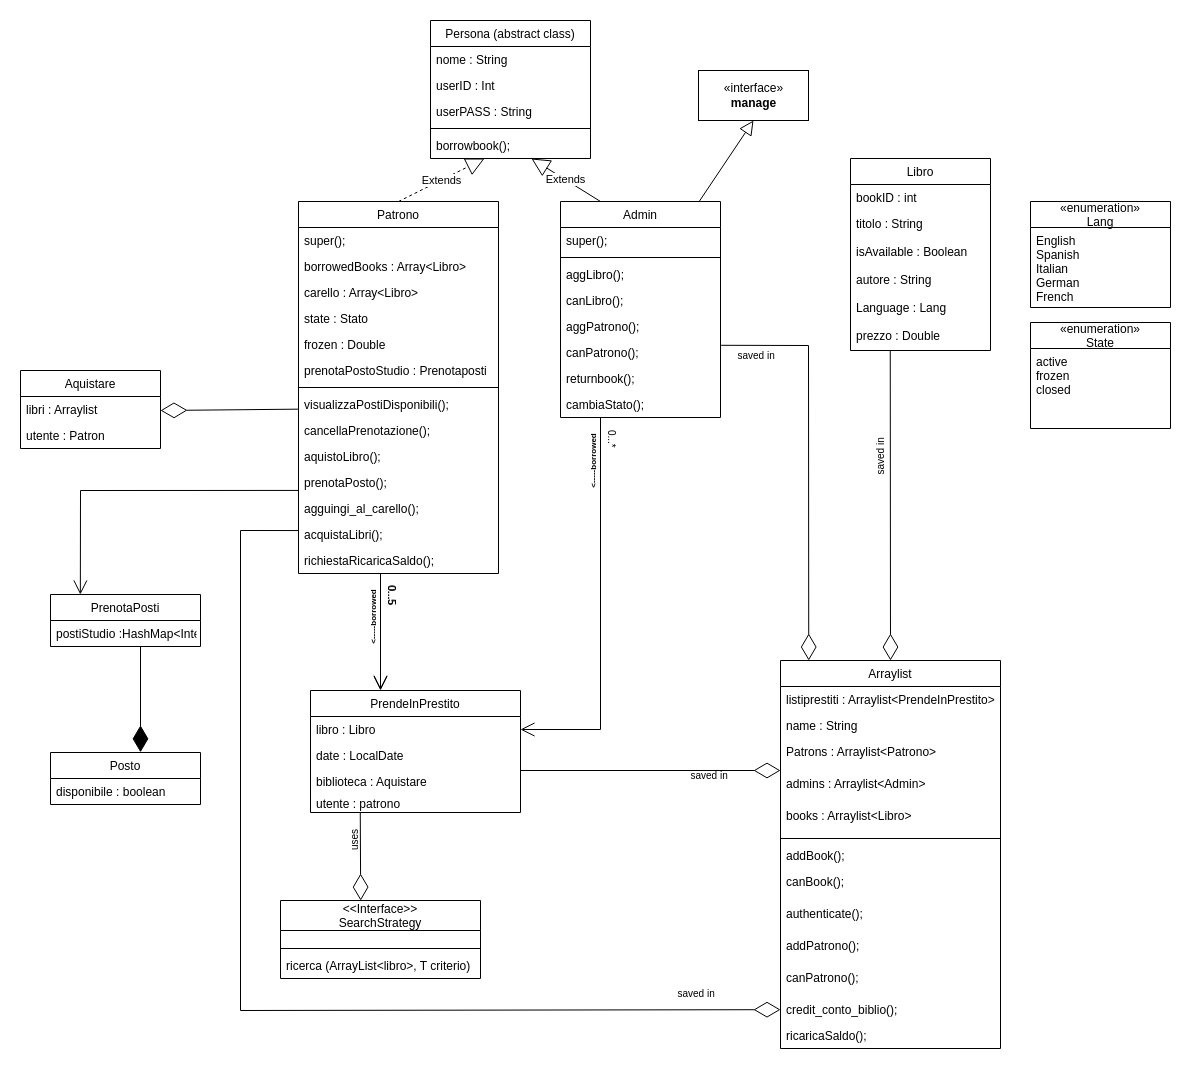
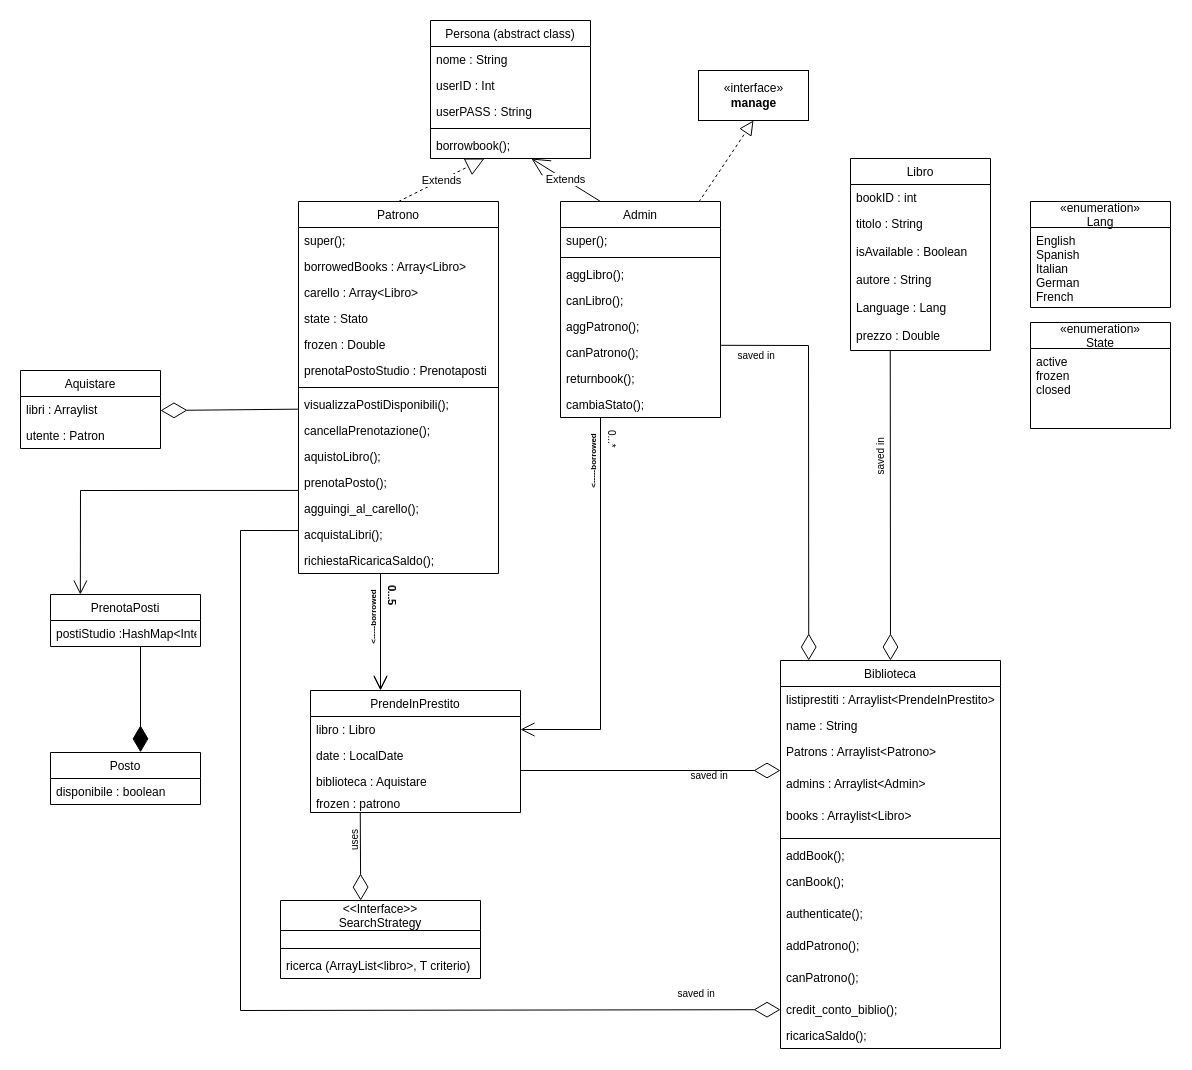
- <mxCell id="68" value="" style="endArrow=block;dashed=0;endFill=0;endSize=12;html=1;rounded=0;entryX=0.5;entryY=1;entryDx=0;entryDy=0;exitX=0.865;exitY=0.002;exitDx=0;exitDy=0;exitPerimeter=0;" parent="1" source="23" target="58" edge="1"><mxGeometry width="160" relative="1" as="geometry"><mxPoint x="700" y="220" as="sourcePoint" /><mxPoint x="890" y="350" as="targetPoint" /></mxGeometry></mxCell>
+ <mxCell id="68" value="" style="endArrow=block;dashed=1;endFill=0;endSize=12;html=1;rounded=0;entryX=0.5;entryY=1;entryDx=0;entryDy=0;exitX=0.865;exitY=0.002;exitDx=0;exitDy=0;exitPerimeter=0;" parent="1" source="23" target="58" edge="1"><mxGeometry width="160" relative="1" as="geometry"><mxPoint x="700" y="220" as="sourcePoint" /><mxPoint x="890" y="350" as="targetPoint" /></mxGeometry></mxCell>
- <mxCell id="67" value="Extends" style="endArrow=block;endSize=16;endFill=0;html=1;rounded=0;exitX=0.25;exitY=0;exitDx=0;exitDy=0;" parent="1" source="23" target="7" edge="1"><mxGeometry width="160" relative="1" as="geometry"><mxPoint x="550" y="296" as="sourcePoint" /><mxPoint x="570" y="160" as="targetPoint" /></mxGeometry></mxCell>
+ <mxCell id="67" value="Extends" style="endArrow=open;endSize=16;endFill=0;html=1;rounded=0;exitX=0.25;exitY=0;exitDx=0;exitDy=0;" parent="1" source="23" target="7" edge="1"><mxGeometry width="160" relative="1" as="geometry"><mxPoint x="550" y="296" as="sourcePoint" /><mxPoint x="570" y="160" as="targetPoint" /></mxGeometry></mxCell>
- <mxCell id="39" value="Arraylist" style="swimlane;fontStyle=0;childLayout=stackLayout;horizontal=1;startSize=26;fillColor=none;horizontalStack=0;resizeParent=1;resizeParentMax=0;resizeLast=0;collapsible=1;marginBottom=0;" parent="1" vertex="1"><mxGeometry x="780" y="660" width="220" height="388" as="geometry"><mxRectangle x="560" y="620" width="90" height="30" as="alternateBounds" /></mxGeometry></mxCell>
+ <mxCell id="39" value="Biblioteca" style="swimlane;fontStyle=0;childLayout=stackLayout;horizontal=1;startSize=26;fillColor=none;horizontalStack=0;resizeParent=1;resizeParentMax=0;resizeLast=0;collapsible=1;marginBottom=0;" parent="1" vertex="1"><mxGeometry x="780" y="660" width="220" height="388" as="geometry"><mxRectangle x="560" y="620" width="90" height="30" as="alternateBounds" /></mxGeometry></mxCell>
- <mxCell id="57" value="utente : patrono" style="text;strokeColor=none;fillColor=none;align=left;verticalAlign=top;spacingLeft=4;spacingRight=4;overflow=hidden;rotatable=0;points=[[0,0.5],[1,0.5]];portConstraint=eastwest;" parent="53" vertex="1"><mxGeometry y="100" width="210" height="22" as="geometry" /></mxCell>
+ <mxCell id="57" value="frozen : patrono" style="text;strokeColor=none;fillColor=none;align=left;verticalAlign=top;spacingLeft=4;spacingRight=4;overflow=hidden;rotatable=0;points=[[0,0.5],[1,0.5]];portConstraint=eastwest;" parent="53" vertex="1"><mxGeometry y="100" width="210" height="22" as="geometry" /></mxCell>
